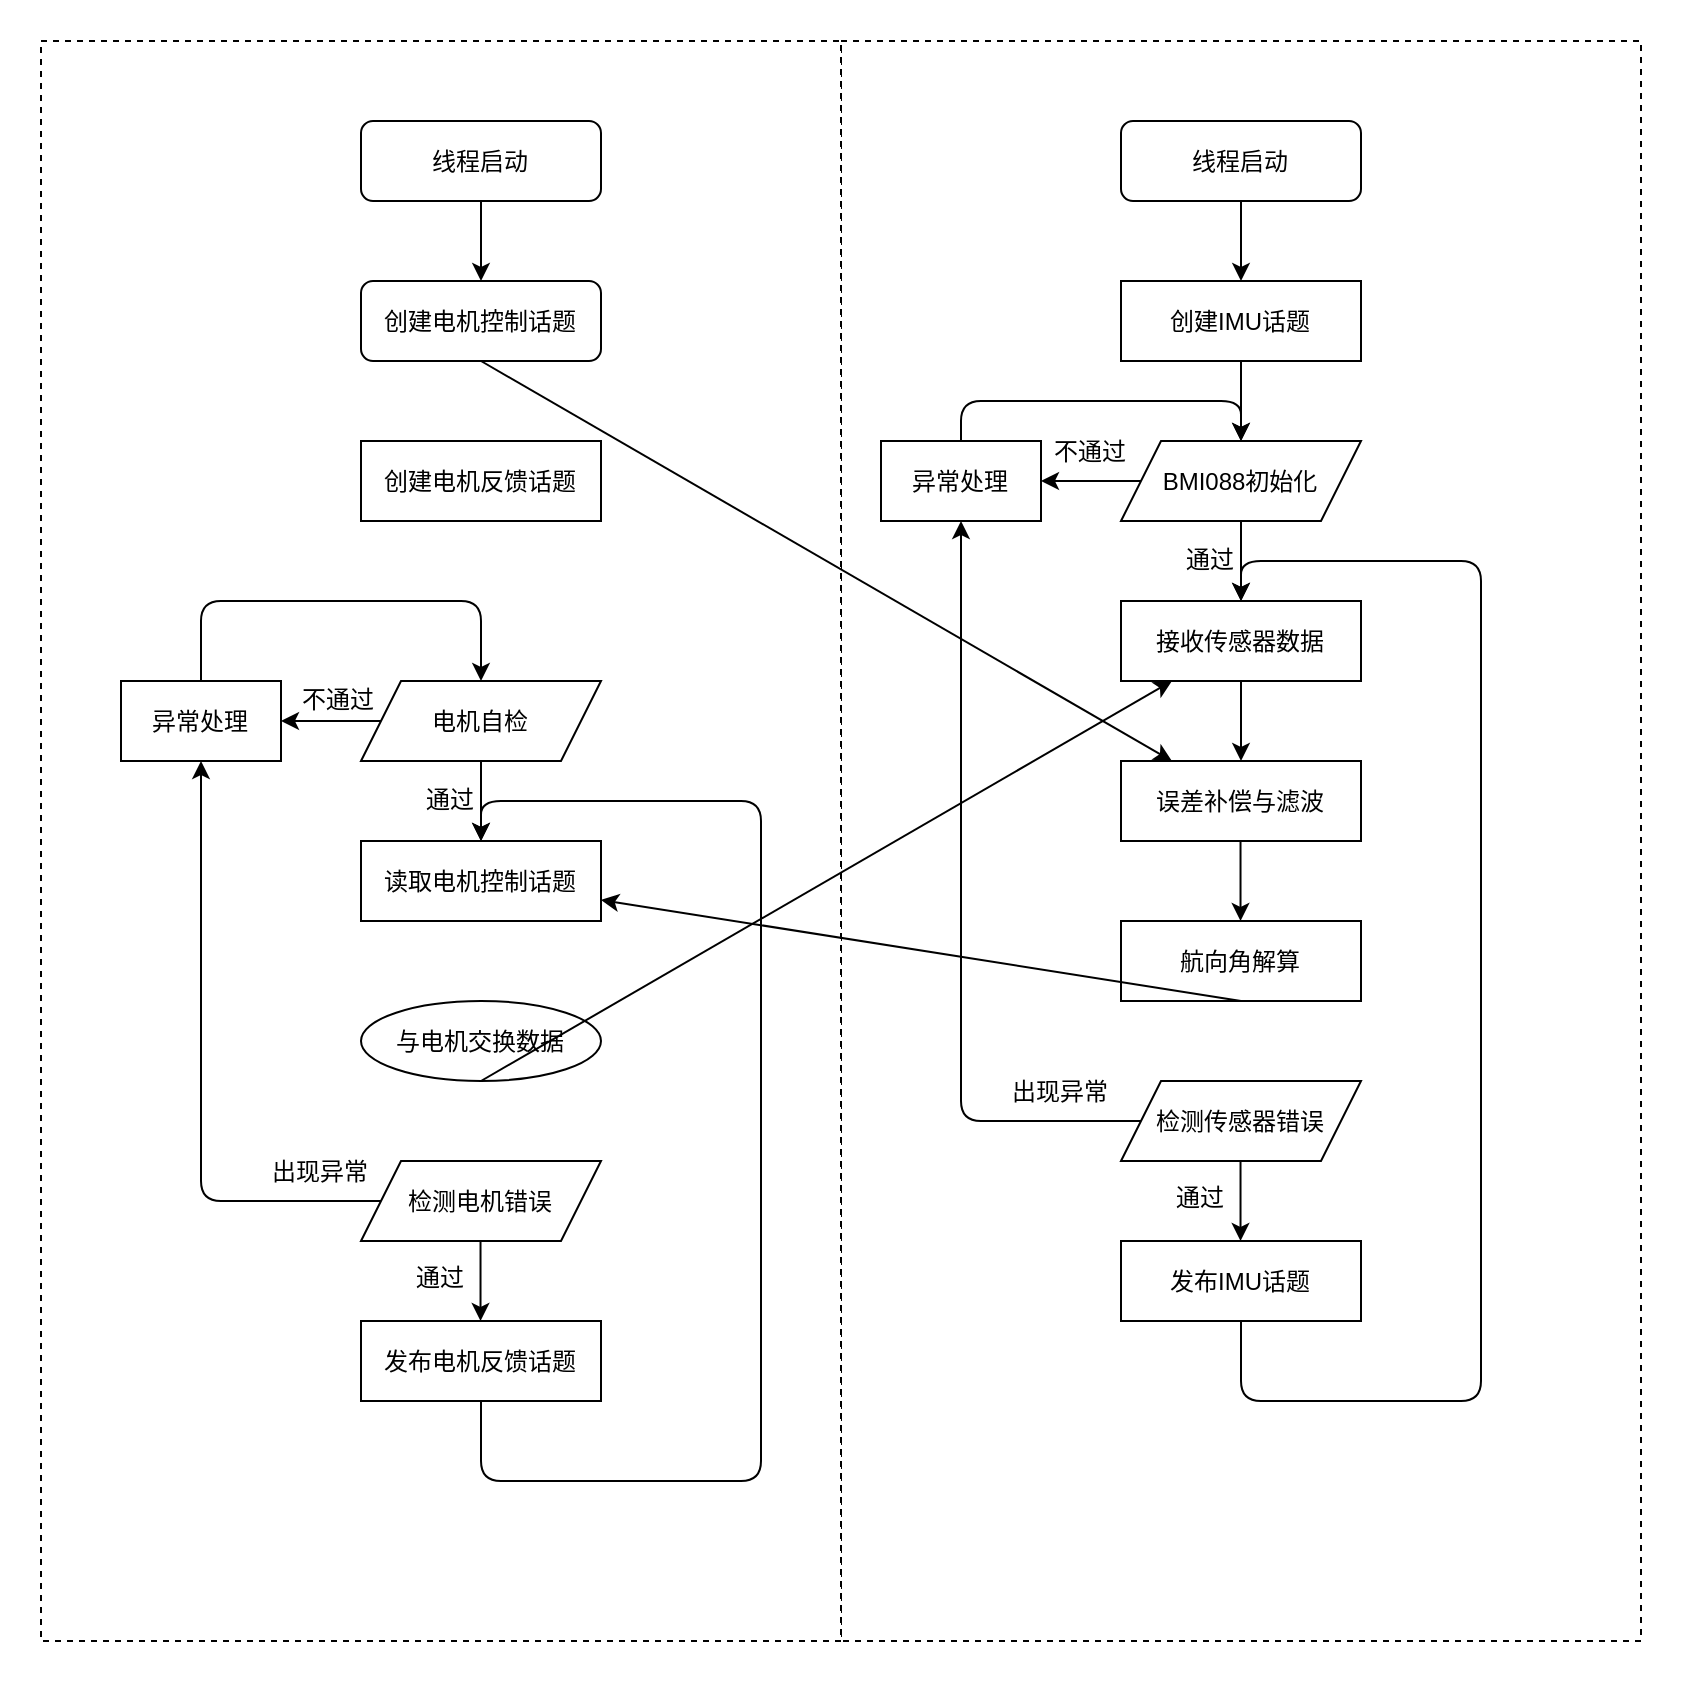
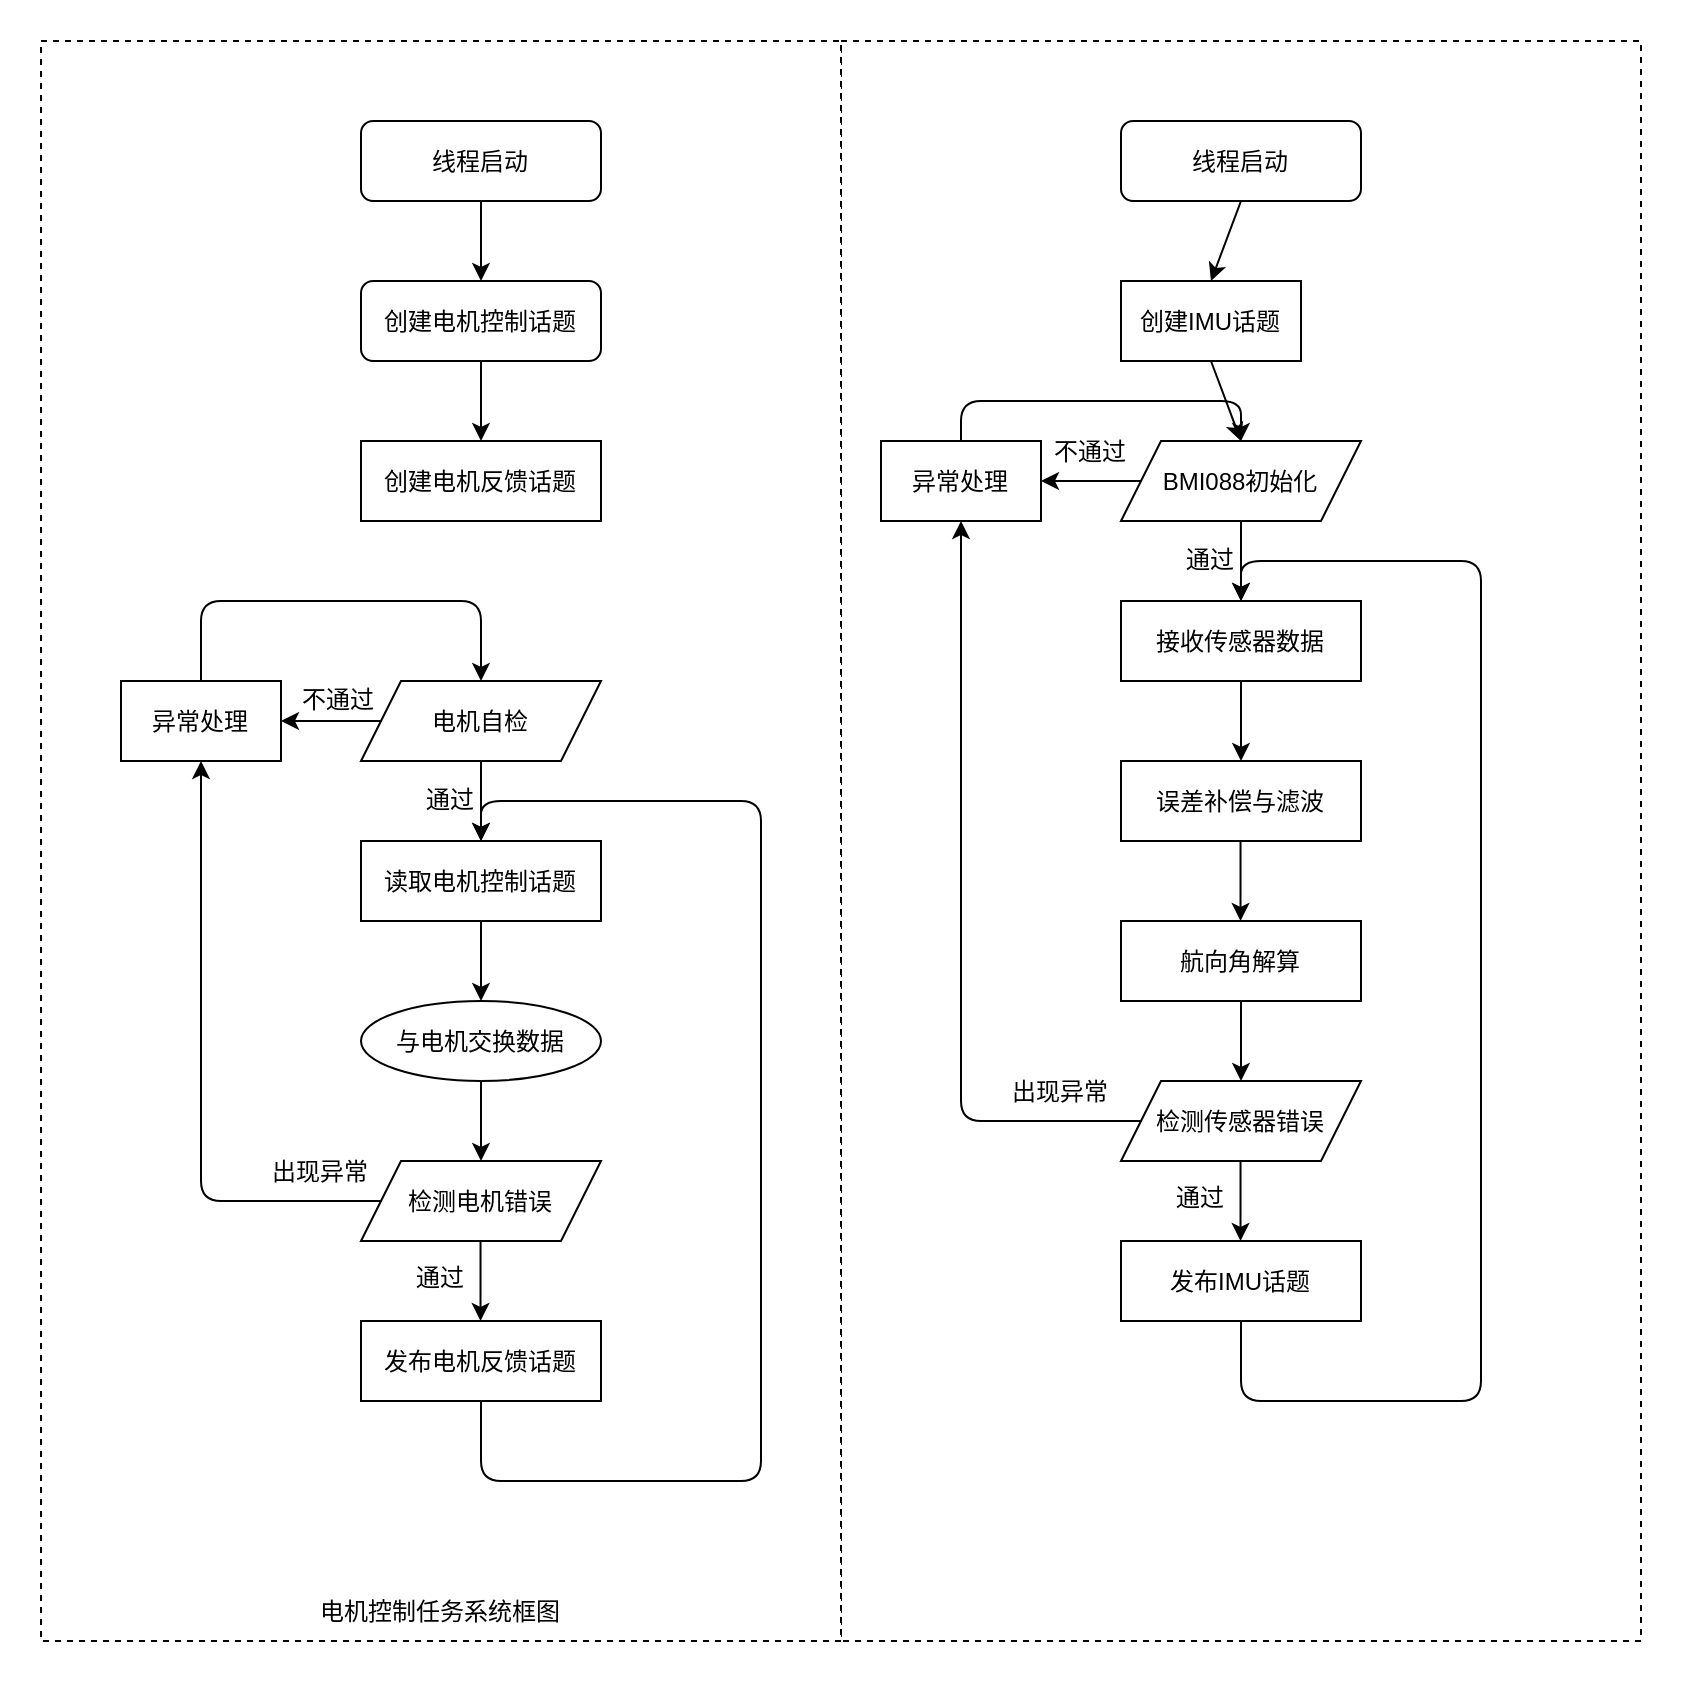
- <mxCell id="27" value="创建IMU话题" style="rounded=0;" vertex="1" parent="1"><mxGeometry x="560" y="140" width="120" height="40" as="geometry" /></mxCell>
+ <mxCell id="27" value="创建IMU话题" style="rounded=0;" vertex="1" parent="1"><mxGeometry x="560" y="140" width="90" height="40" as="geometry" /></mxCell>
- <mxCell id="6" value="" style="endArrow=classic;exitX=0.5;exitY=1;exitDx=0;exitDy=0;" edge="1" parent="1" source="4" target="49"><mxGeometry width="50" height="50" relative="1" as="geometry"><mxPoint x="340" y="290" as="sourcePoint" /><mxPoint x="390" y="240" as="targetPoint" /></mxGeometry></mxCell>
+ <mxCell id="6" value="" style="endArrow=classic;entryX=0.5;entryY=0;entryDx=0;entryDy=0;exitX=0.5;exitY=1;exitDx=0;exitDy=0;" edge="1" parent="1" source="4" target="5"><mxGeometry width="50" height="50" relative="1" as="geometry"><mxPoint x="340" y="290" as="sourcePoint" /><mxPoint x="390" y="240" as="targetPoint" /></mxGeometry></mxCell>
+ <mxCell id="13" value="" style="endArrow=classic;entryX=0.5;entryY=0;entryDx=0;entryDy=0;exitX=0.5;exitY=1;exitDx=0;exitDy=0;" edge="1" parent="1" source="11" target="12"><mxGeometry width="50" height="50" relative="1" as="geometry"><mxPoint x="360" y="520" as="sourcePoint" /><mxPoint x="410" y="470" as="targetPoint" /></mxGeometry></mxCell>
- <mxCell id="38" value="" style="endArrow=classic;exitX=0.5;exitY=1;exitDx=0;exitDy=0;" edge="1" parent="1" source="34" target="11"><mxGeometry width="50" height="50" relative="1" as="geometry"><mxPoint x="770" y="510" as="sourcePoint" /><mxPoint x="820" y="460" as="targetPoint" /></mxGeometry></mxCell>
+ <mxCell id="38" value="" style="endArrow=classic;entryX=0.5;entryY=0;entryDx=0;entryDy=0;exitX=0.5;exitY=1;exitDx=0;exitDy=0;" edge="1" parent="1" source="34" target="37"><mxGeometry width="50" height="50" relative="1" as="geometry"><mxPoint x="770" y="510" as="sourcePoint" /><mxPoint x="820" y="460" as="targetPoint" /></mxGeometry></mxCell>
- <mxCell id="16" value="" style="endArrow=classic;exitX=0.5;exitY=1;exitDx=0;exitDy=0;" edge="1" parent="1" source="12" target="33"><mxGeometry width="50" height="50" relative="1" as="geometry"><mxPoint x="390" y="550" as="sourcePoint" /><mxPoint x="440" y="500" as="targetPoint" /></mxGeometry></mxCell>
+ <mxCell id="16" value="" style="endArrow=classic;entryX=0.5;entryY=0;entryDx=0;entryDy=0;exitX=0.5;exitY=1;exitDx=0;exitDy=0;" edge="1" parent="1" source="12" target="15"><mxGeometry width="50" height="50" relative="1" as="geometry"><mxPoint x="390" y="550" as="sourcePoint" /><mxPoint x="440" y="500" as="targetPoint" /></mxGeometry></mxCell>
+ <mxCell id="48" value="电机控制任务系统框图" style="text;strokeColor=none;fillColor=none;align=center;verticalAlign=middle;rounded=0;dashed=1;" vertex="1" parent="1"><mxGeometry x="150" y="790" width="140" height="30" as="geometry" /></mxCell>
